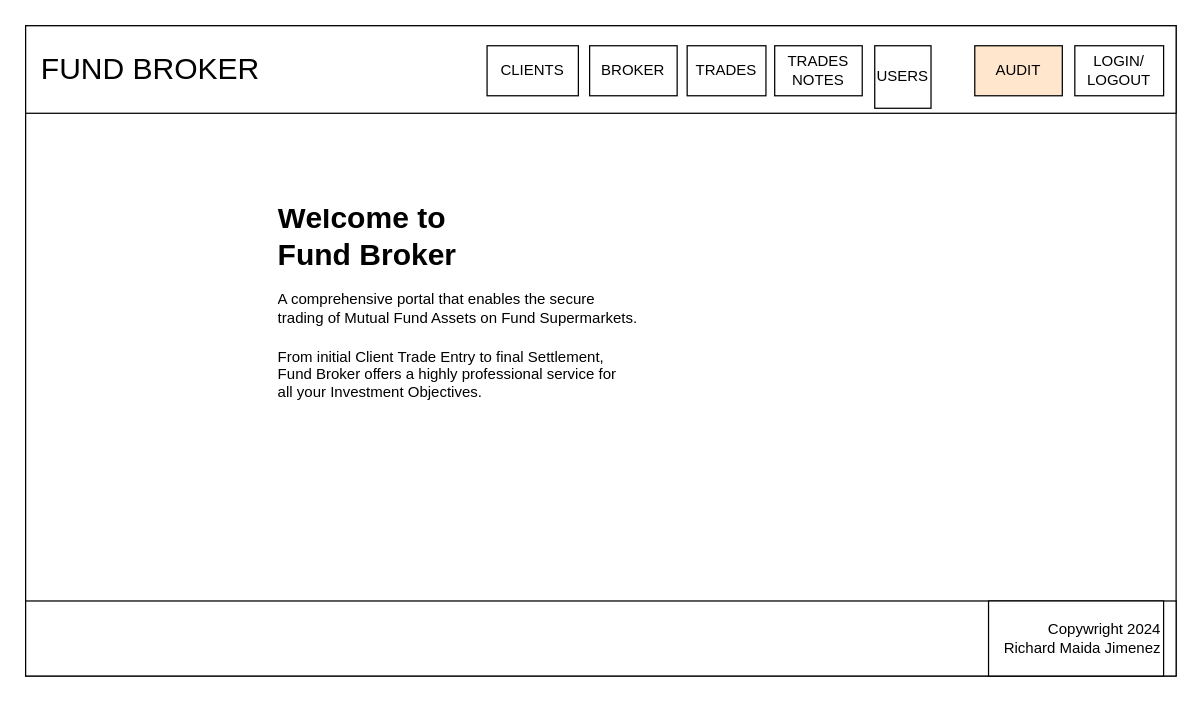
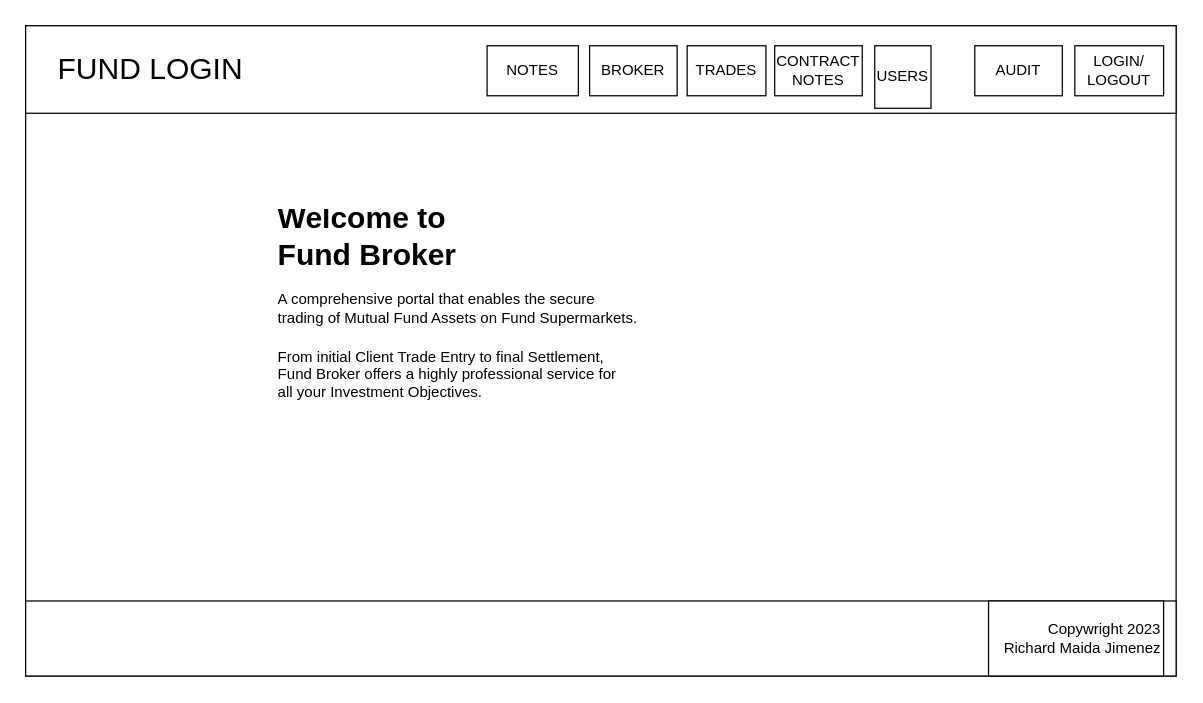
- <mxCell id="7" value="&lt;font style=&quot;font-size: 24px;&quot;&gt;FUND BROKER&lt;/font&gt;" style="rounded=0;whiteSpace=wrap;html=1;strokeColor=#ffffff;align=center;verticalAlign=middle;fontFamily=Helvetica;fontSize=12;fontColor=default;fillColor=default;" parent="1" vertex="1"><mxGeometry x="30" y="30" width="180" height="50" as="geometry" /></mxCell>
+ <mxCell id="7" value="&lt;font style=&quot;font-size: 24px;&quot;&gt;FUND LOGIN&lt;/font&gt;" style="rounded=0;whiteSpace=wrap;html=1;strokeColor=#ffffff;align=center;verticalAlign=middle;fontFamily=Helvetica;fontSize=12;fontColor=default;fillColor=default;" parent="1" vertex="1"><mxGeometry x="30" y="30" width="180" height="50" as="geometry" /></mxCell>
- <mxCell id="9" value="CLIENTS" style="rounded=0;whiteSpace=wrap;html=1;" vertex="1" parent="1"><mxGeometry x="389" y="36" width="73" height="40" as="geometry" /></mxCell>
+ <mxCell id="9" value="NOTES" style="rounded=0;whiteSpace=wrap;html=1;" vertex="1" parent="1"><mxGeometry x="389" y="36" width="73" height="40" as="geometry" /></mxCell>
- <mxCell id="12" value="TRADES&lt;div&gt;NOTES&lt;/div&gt;" style="rounded=0;whiteSpace=wrap;html=1;" vertex="1" parent="1"><mxGeometry x="619" y="36" width="70" height="40" as="geometry" /></mxCell>
+ <mxCell id="12" value="CONTRACT&lt;div&gt;NOTES&lt;/div&gt;" style="rounded=0;whiteSpace=wrap;html=1;" vertex="1" parent="1"><mxGeometry x="619" y="36" width="70" height="40" as="geometry" /></mxCell>
- <mxCell id="14" value="AUDIT" style="rounded=0;whiteSpace=wrap;html=1;fillColor=#ffe6cc;" vertex="1" parent="1"><mxGeometry x="779" y="36" width="70" height="40" as="geometry" /></mxCell>
+ <mxCell id="14" value="AUDIT" style="rounded=0;whiteSpace=wrap;html=1;" vertex="1" parent="1"><mxGeometry x="779" y="36" width="70" height="40" as="geometry" /></mxCell>
- <mxCell id="5" value="&lt;span style=&quot;&quot;&gt;Copywright 2024&lt;/span&gt;&lt;div style=&quot;&quot;&gt;&amp;nbsp;Richard Maida Jimenez&lt;/div&gt;" style="rounded=0;whiteSpace=wrap;html=1;align=right;" parent="1" vertex="1"><mxGeometry x="790" y="480" width="140" height="60" as="geometry" /></mxCell>
+ <mxCell id="5" value="&lt;span style=&quot;&quot;&gt;Copywright 2023&lt;/span&gt;&lt;div style=&quot;&quot;&gt;&amp;nbsp;Richard Maida Jimenez&lt;/div&gt;" style="rounded=0;whiteSpace=wrap;html=1;align=right;" parent="1" vertex="1"><mxGeometry x="790" y="480" width="140" height="60" as="geometry" /></mxCell>
